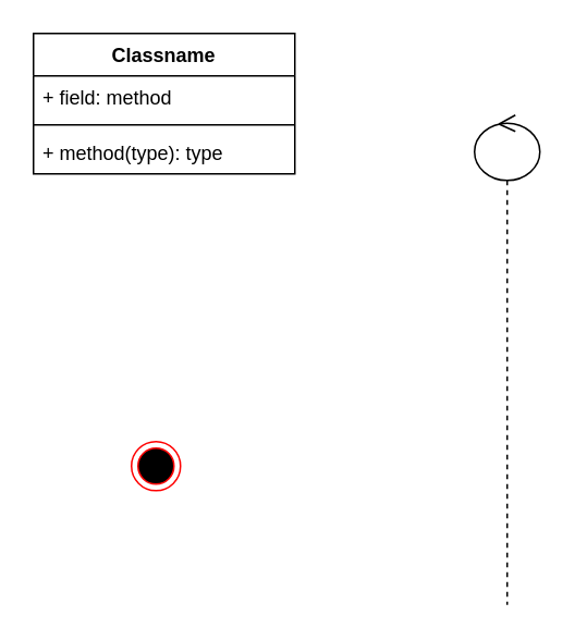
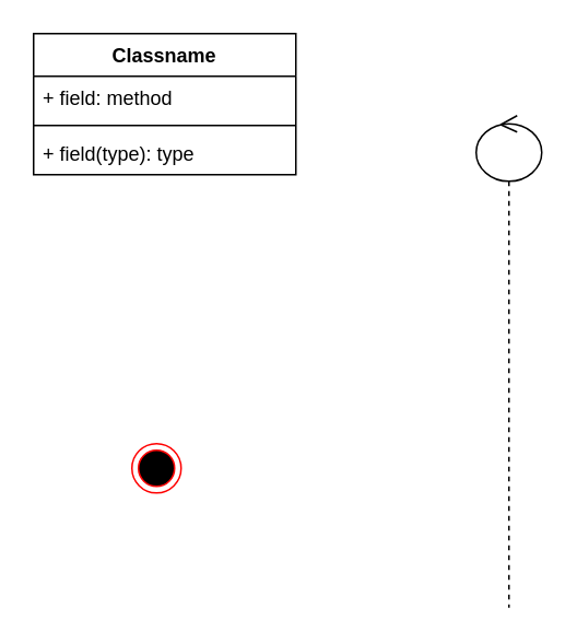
- <mxCell id="5" value="+ method(type): type" style="text;strokeColor=none;fillColor=none;align=left;verticalAlign=top;spacingLeft=4;spacingRight=4;overflow=hidden;rotatable=0;points=[[0,0.5],[1,0.5]];portConstraint=eastwest;" vertex="1" parent="2"><mxGeometry y="60" width="160" height="26" as="geometry" /></mxCell>
+ <mxCell id="5" value="+ field(type): type" style="text;strokeColor=none;fillColor=none;align=left;verticalAlign=top;spacingLeft=4;spacingRight=4;overflow=hidden;rotatable=0;points=[[0,0.5],[1,0.5]];portConstraint=eastwest;" vertex="1" parent="2"><mxGeometry y="60" width="160" height="26" as="geometry" /></mxCell>
